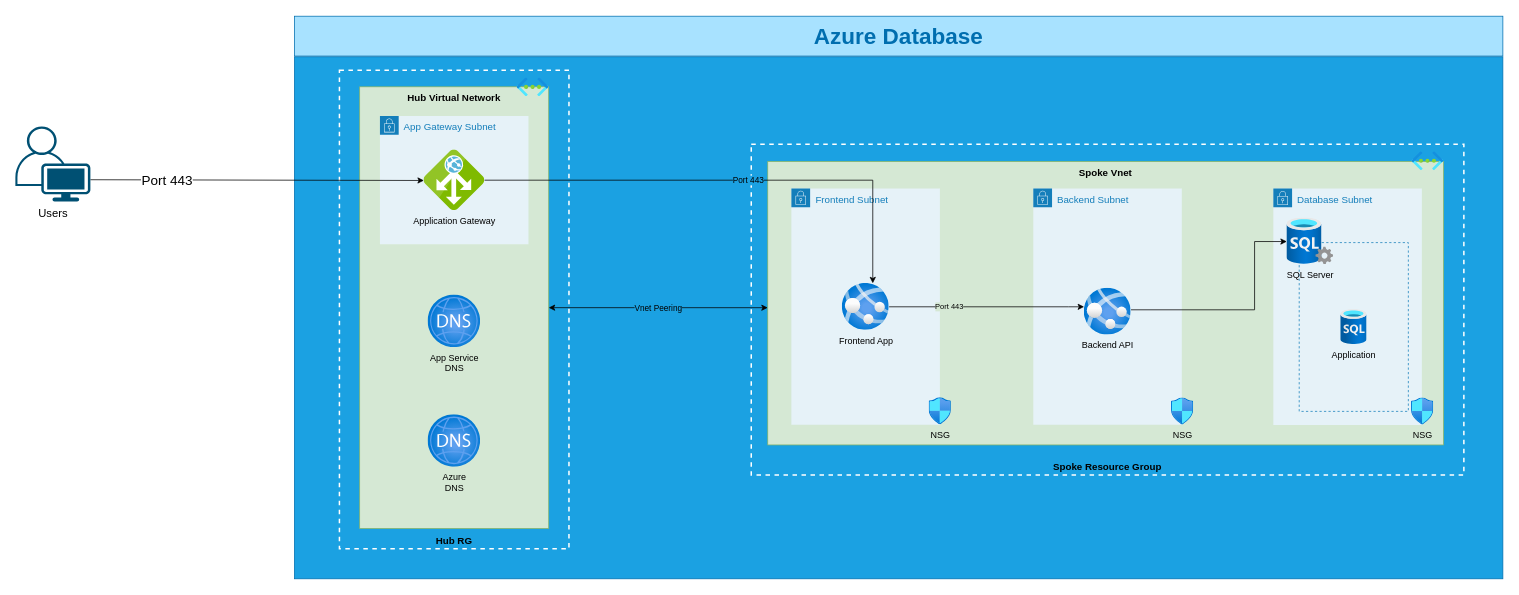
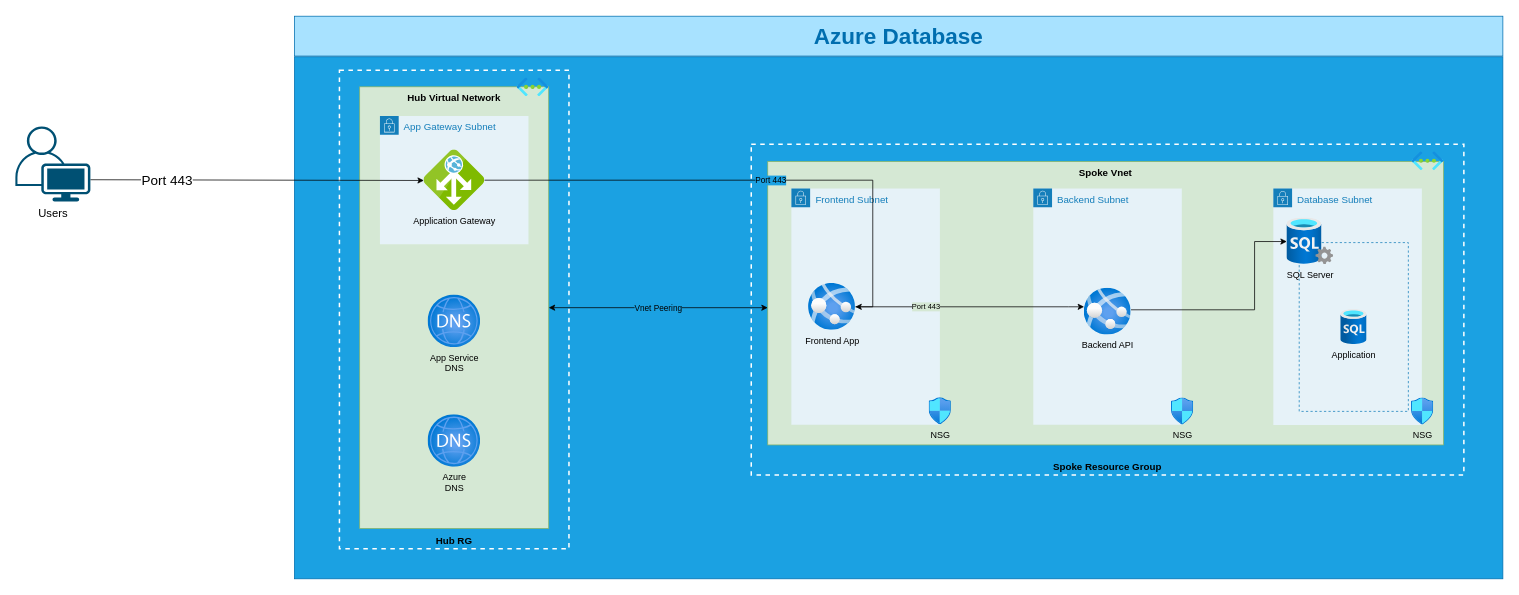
- <mxCell id="17" value="Frontend App" style="aspect=fixed;html=1;points=[];align=center;image;fontSize=12;image=img/lib/azure2/compute/App_Services.svg;labelBackgroundColor=none;" parent="1" vertex="1"><mxGeometry x="1122.25" y="376.06" width="62.5" height="62.5" as="geometry" /></mxCell>
+ <mxCell id="17" value="Frontend App" style="aspect=fixed;html=1;points=[];align=center;image;fontSize=12;image=img/lib/azure2/compute/App_Services.svg;labelBackgroundColor=none;" parent="1" vertex="1"><mxGeometry x="1077.25" y="376.06" width="62.5" height="62.5" as="geometry" /></mxCell>
